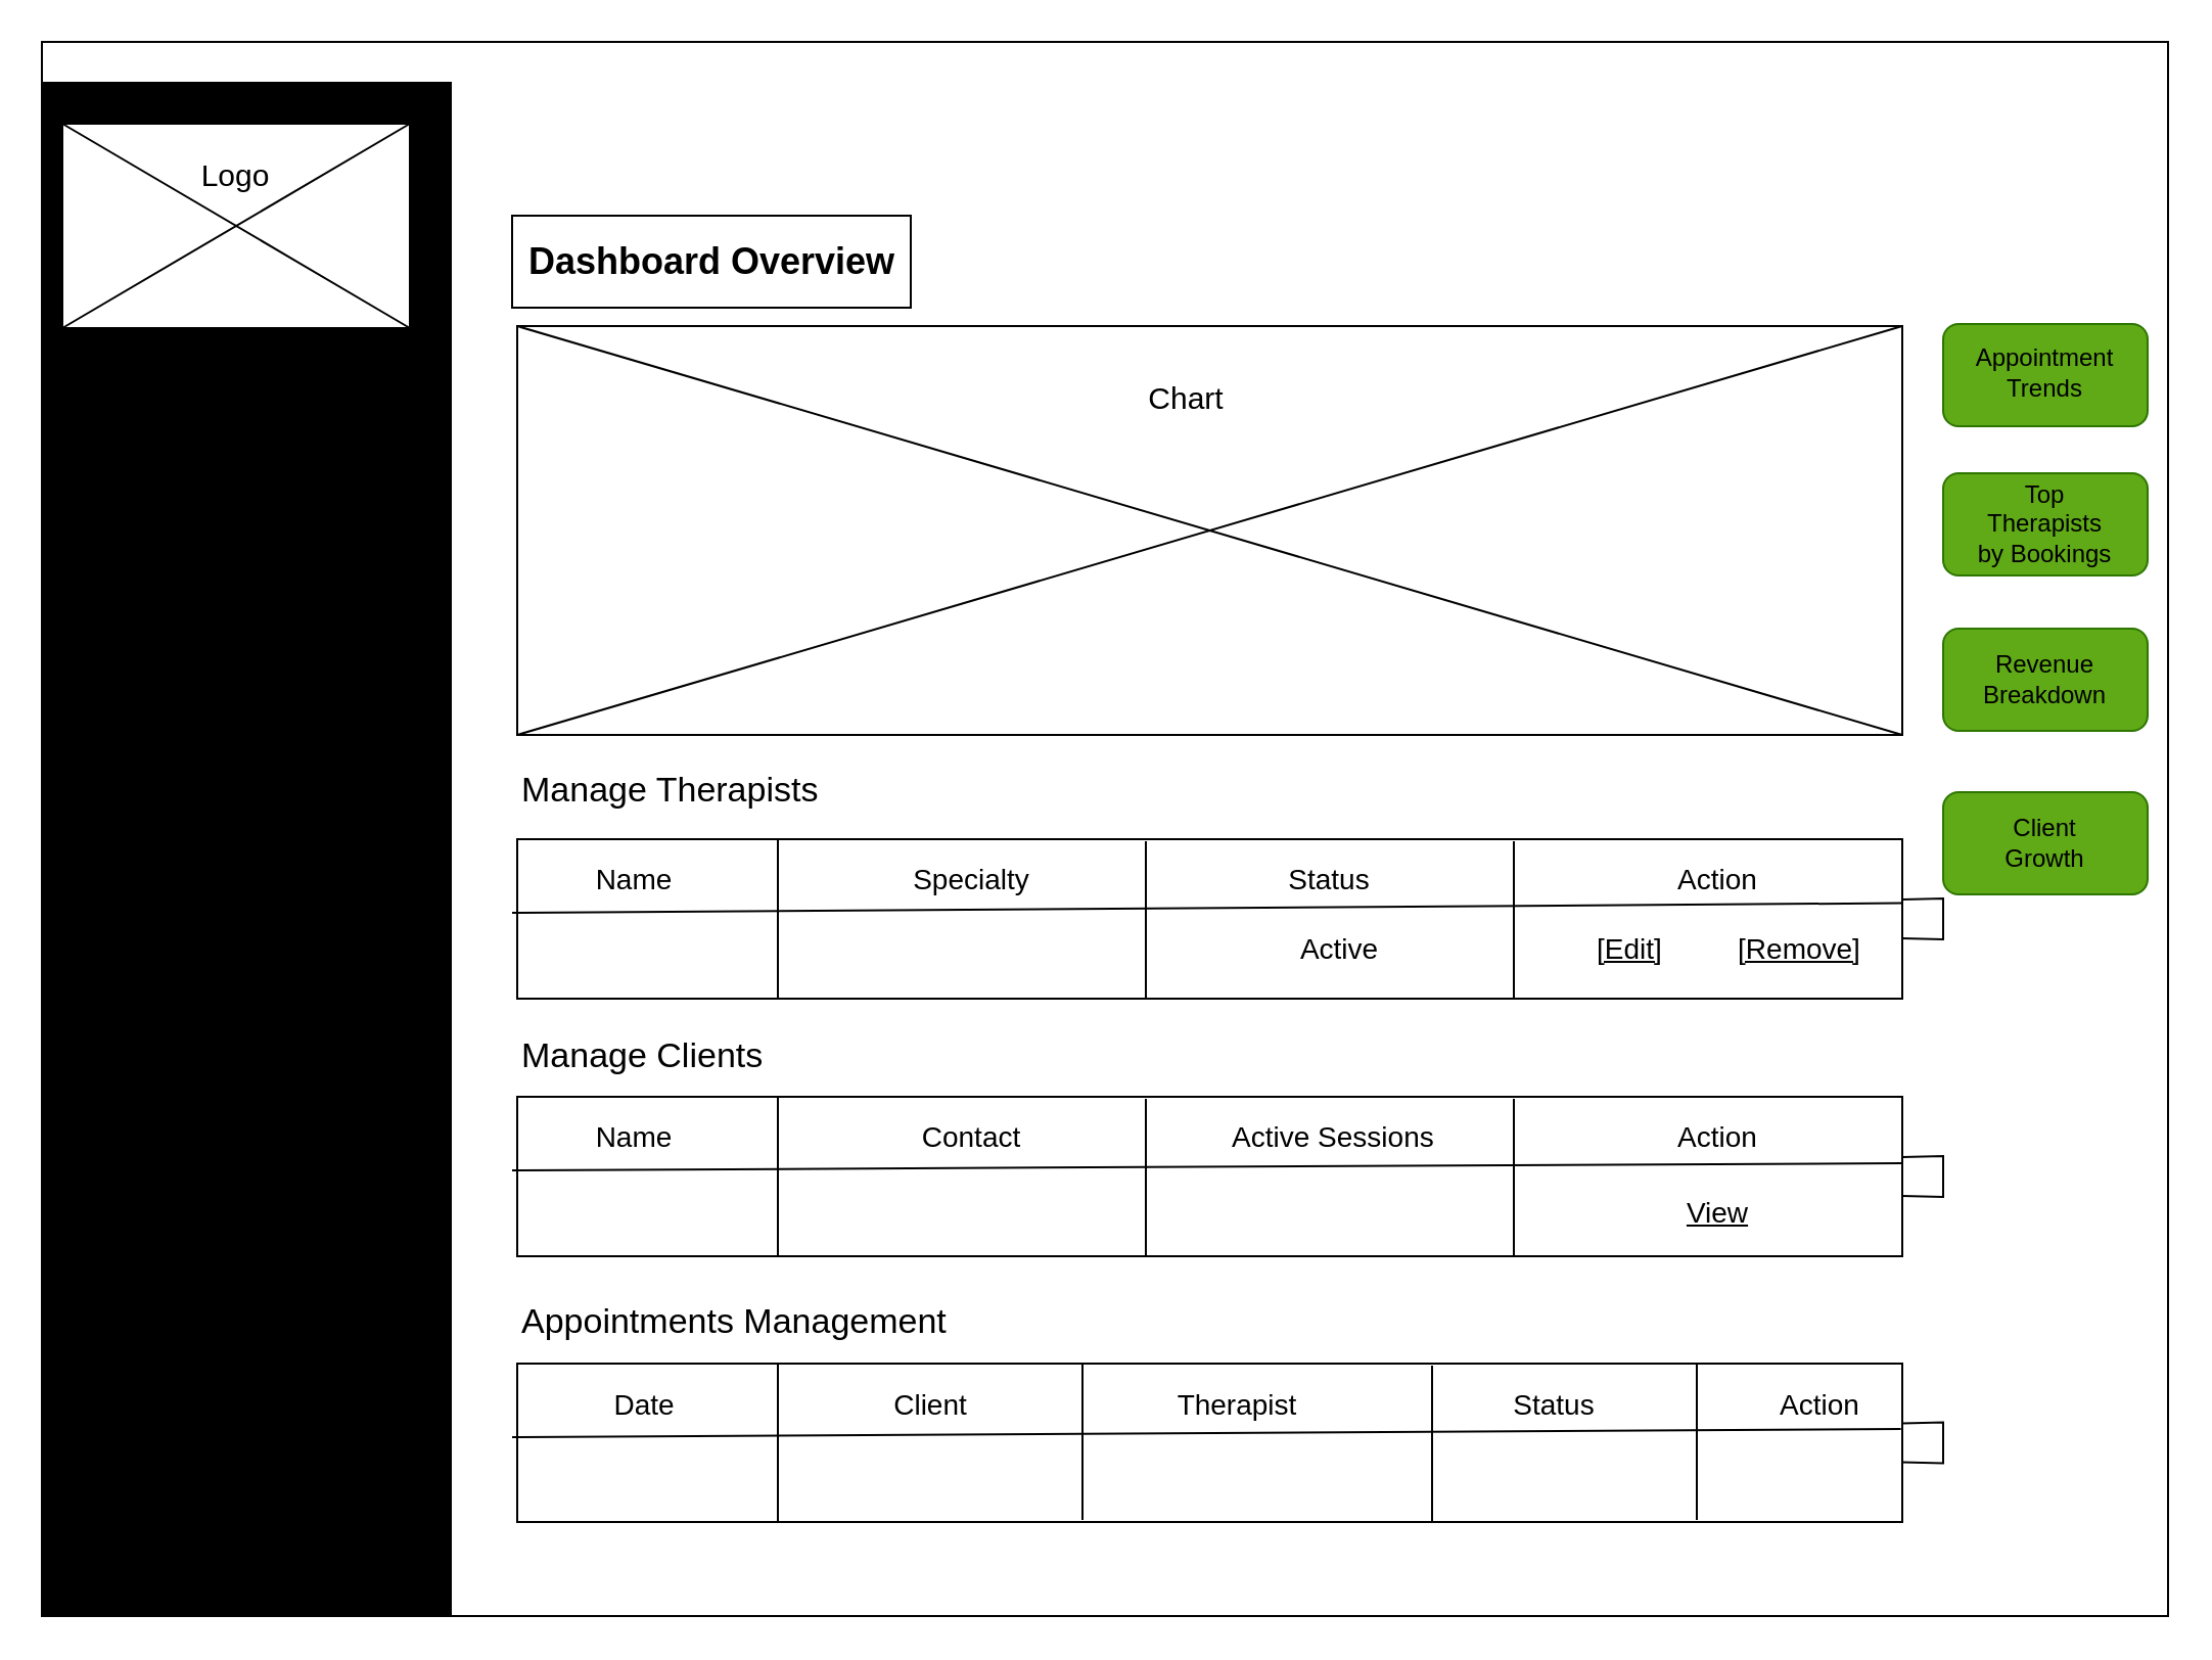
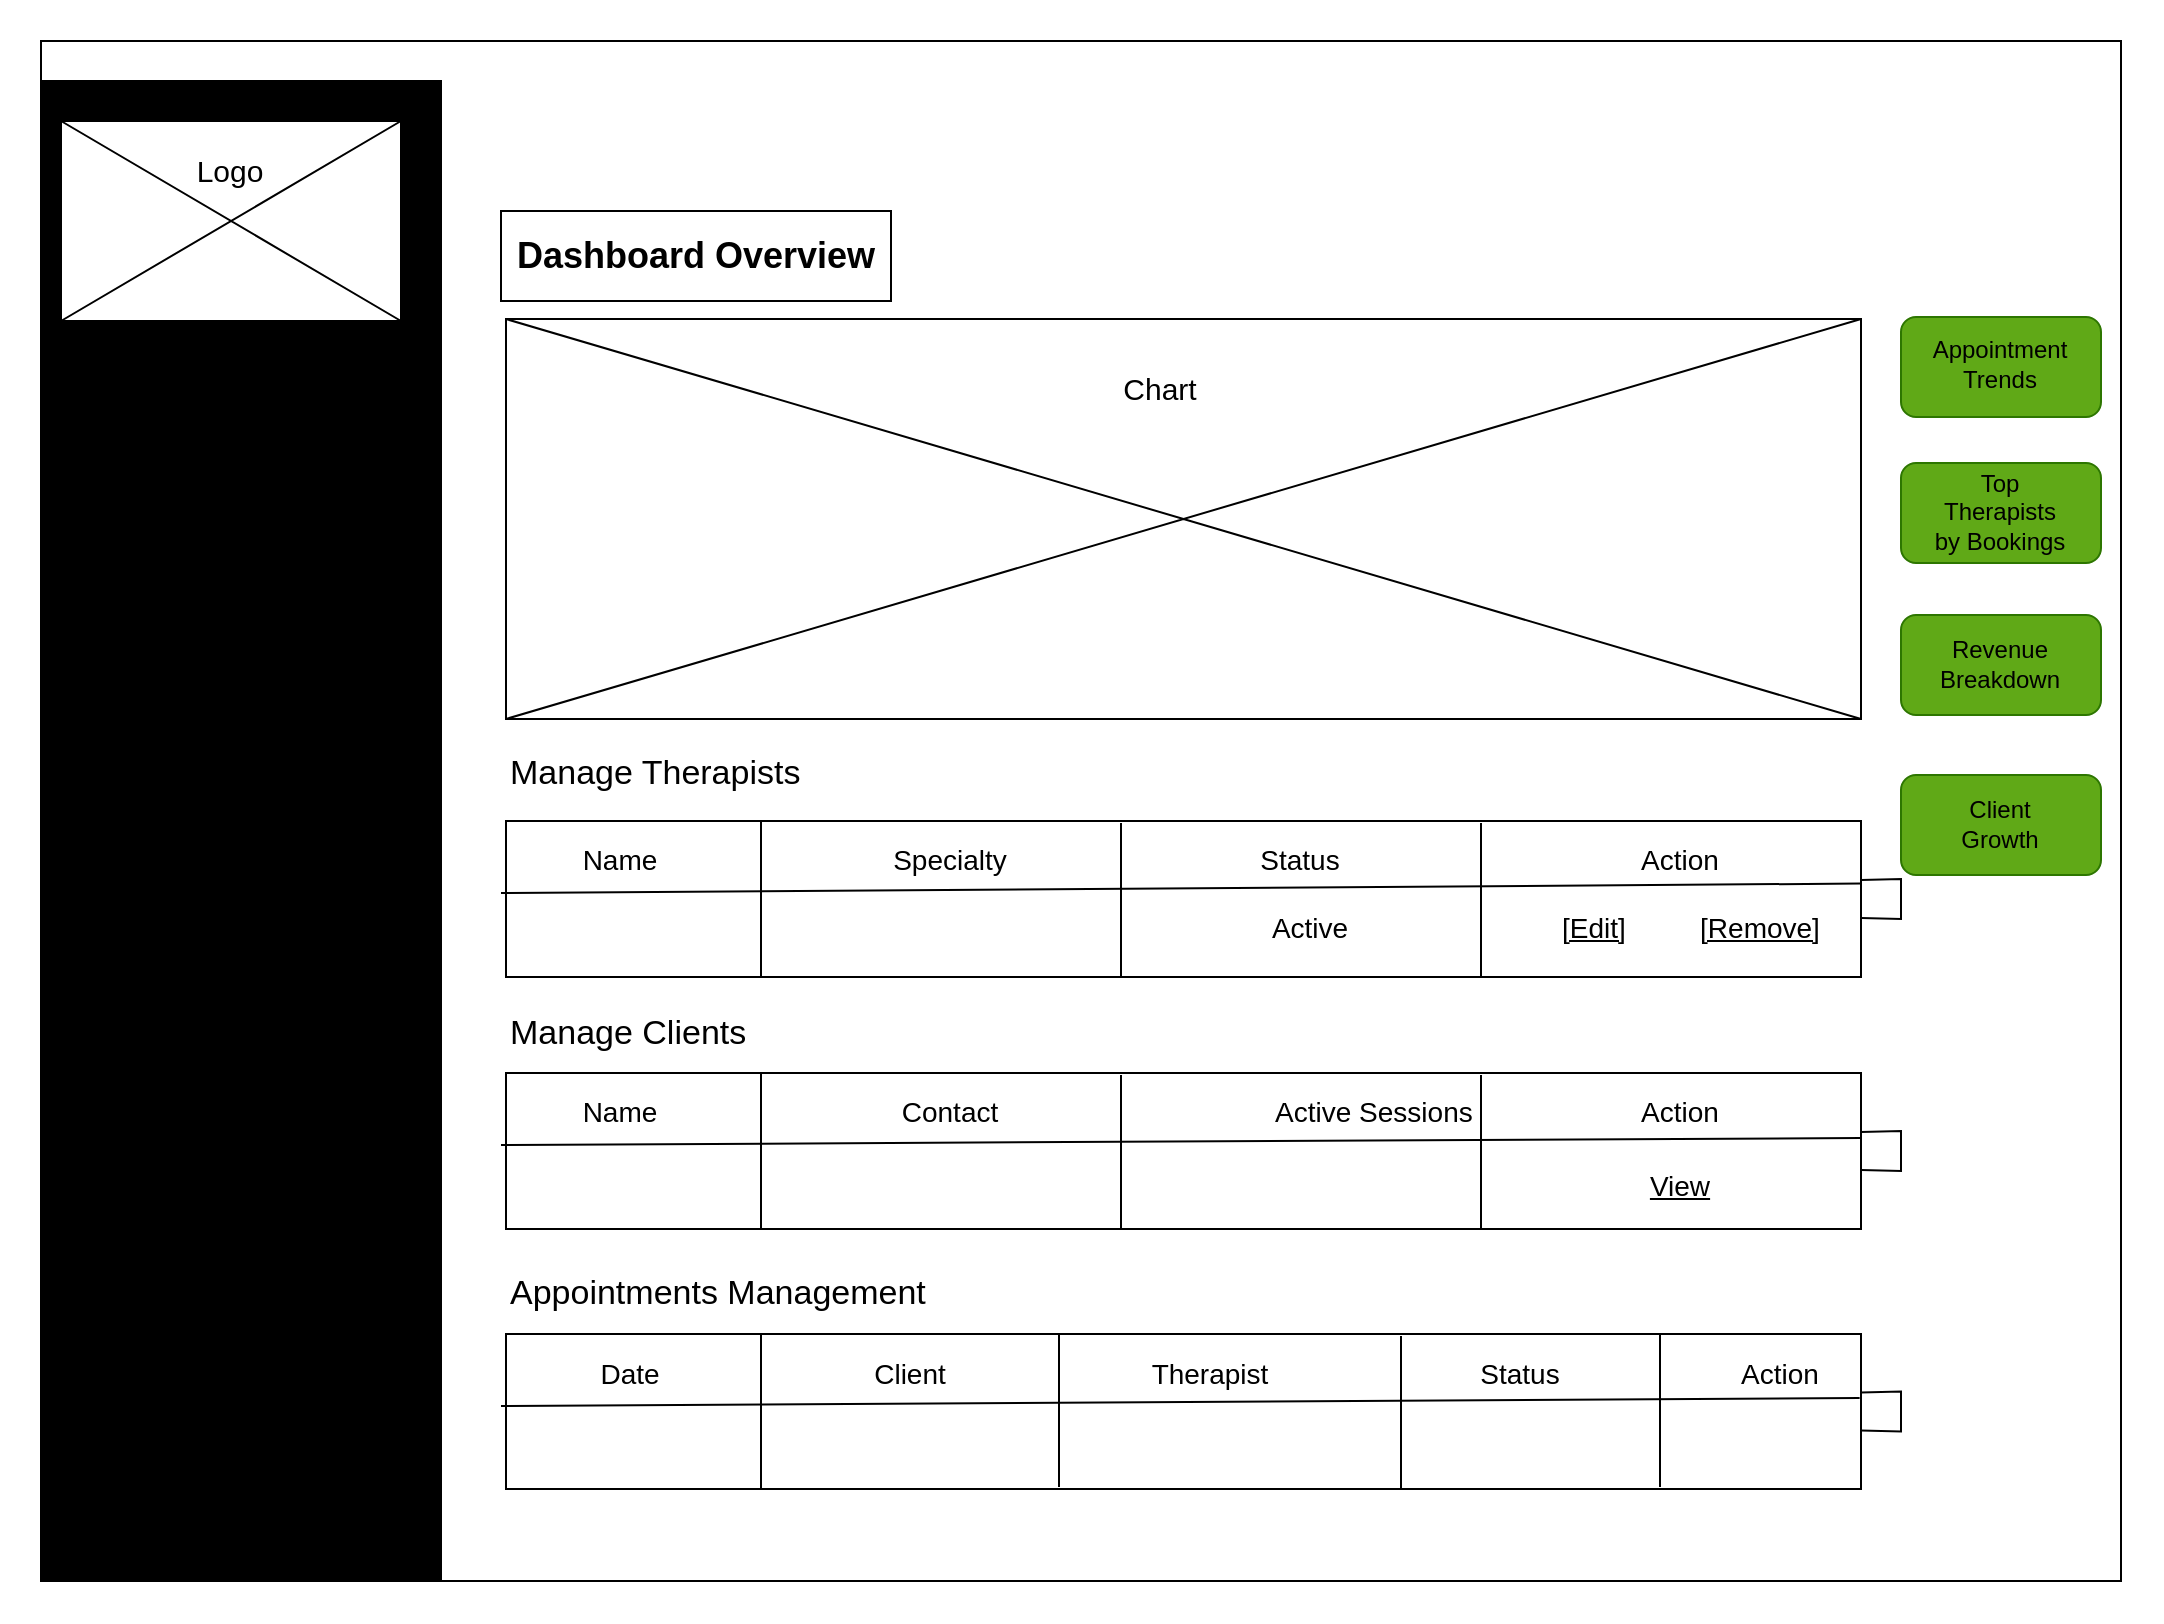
- <mxCell id="43" value="&amp;nbsp;Active Sessions" style="text;html=1;align=center;verticalAlign=middle;whiteSpace=wrap;rounded=0;fontColor=light-dark(#000000,#000000);fontSize=14;" vertex="1" parent="1"><mxGeometry x="580" y="541" width="140" height="30" as="geometry" /></mxCell>
+ <mxCell id="43" value="&amp;nbsp;Active Sessions" style="text;html=1;align=center;verticalAlign=middle;whiteSpace=wrap;rounded=0;fontColor=light-dark(#000000,#000000);fontSize=14;" vertex="1" parent="1"><mxGeometry x="615" y="541" width="140" height="30" as="geometry" /></mxCell>
